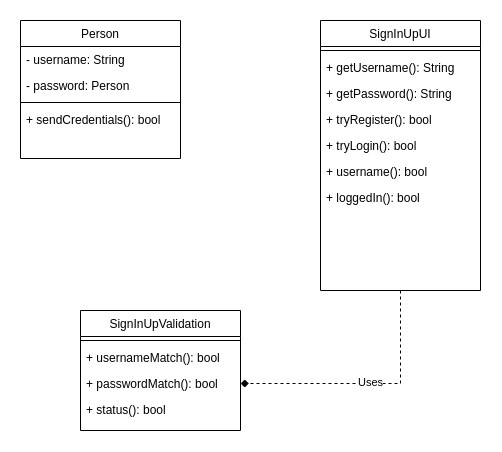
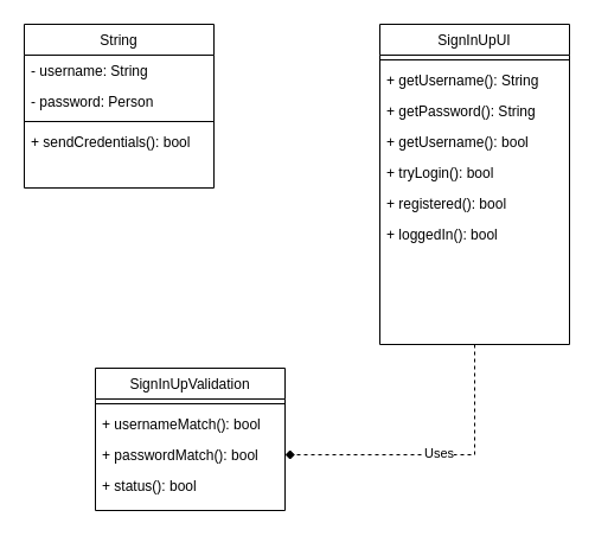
- <mxCell id="2" value="Person" style="swimlane;fontStyle=0;align=center;verticalAlign=top;childLayout=stackLayout;horizontal=1;startSize=26;horizontalStack=0;resizeParent=1;resizeLast=0;collapsible=1;marginBottom=0;rounded=0;shadow=0;strokeWidth=1;" parent="1" vertex="1"><mxGeometry x="20" y="20" width="160" height="138" as="geometry"><mxRectangle x="230" y="140" width="160" height="26" as="alternateBounds" /></mxGeometry></mxCell>
+ <mxCell id="2" value="String" style="swimlane;fontStyle=0;align=center;verticalAlign=top;childLayout=stackLayout;horizontal=1;startSize=26;horizontalStack=0;resizeParent=1;resizeLast=0;collapsible=1;marginBottom=0;rounded=0;shadow=0;strokeWidth=1;" parent="1" vertex="1"><mxGeometry x="20" y="20" width="160" height="138" as="geometry"><mxRectangle x="230" y="140" width="160" height="26" as="alternateBounds" /></mxGeometry></mxCell>
- <mxCell id="13" value="+ tryRegister(): bool&#10;" style="text;align=left;verticalAlign=top;spacingLeft=4;spacingRight=4;overflow=hidden;rotatable=0;points=[[0,0.5],[1,0.5]];portConstraint=eastwest;" vertex="1" parent="9"><mxGeometry y="86" width="160" height="26" as="geometry" /></mxCell>
+ <mxCell id="13" value="+ getUsername(): bool&#10;" style="text;align=left;verticalAlign=top;spacingLeft=4;spacingRight=4;overflow=hidden;rotatable=0;points=[[0,0.5],[1,0.5]];portConstraint=eastwest;" vertex="1" parent="9"><mxGeometry y="86" width="160" height="26" as="geometry" /></mxCell>
- <mxCell id="15" value="+ username(): bool&#10;" style="text;align=left;verticalAlign=top;spacingLeft=4;spacingRight=4;overflow=hidden;rotatable=0;points=[[0,0.5],[1,0.5]];portConstraint=eastwest;" vertex="1" parent="9"><mxGeometry y="138" width="160" height="26" as="geometry" /></mxCell>
+ <mxCell id="15" value="+ registered(): bool&#10;" style="text;align=left;verticalAlign=top;spacingLeft=4;spacingRight=4;overflow=hidden;rotatable=0;points=[[0,0.5],[1,0.5]];portConstraint=eastwest;" vertex="1" parent="9"><mxGeometry y="138" width="160" height="26" as="geometry" /></mxCell>
